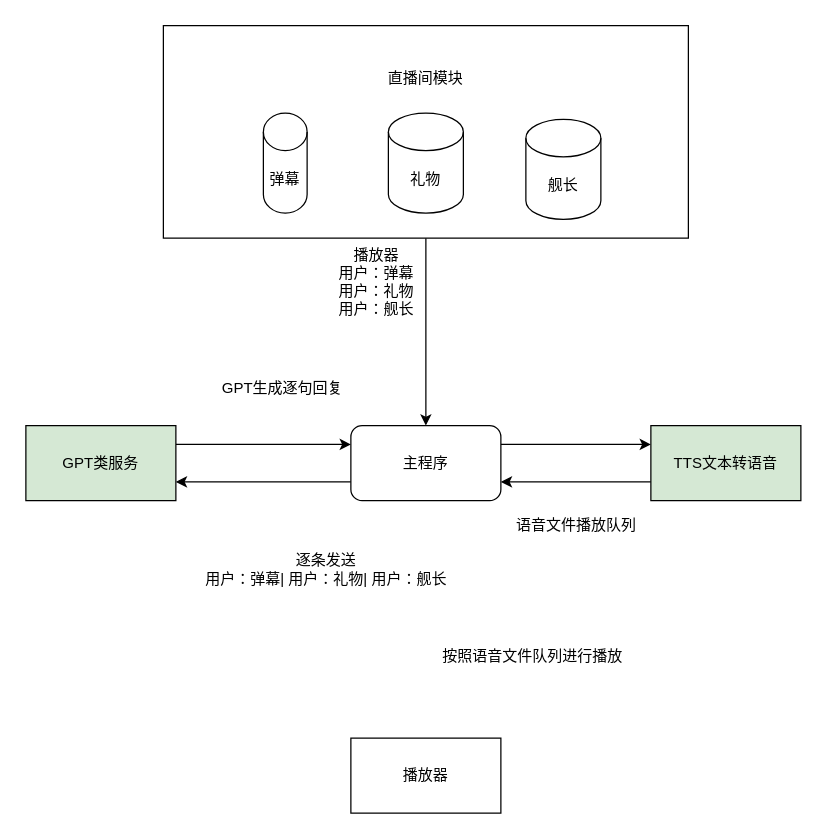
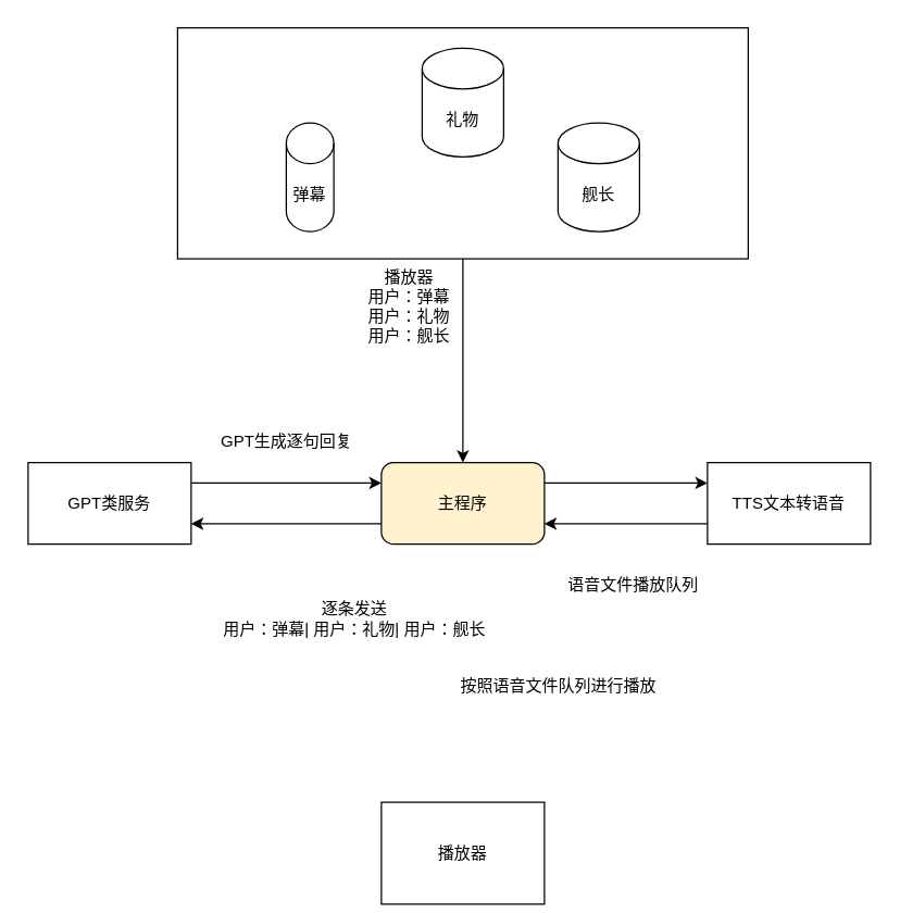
- <mxCell id="8" value="礼物" style="shape=cylinder3;whiteSpace=wrap;html=1;boundedLbl=1;backgroundOutline=1;size=15;" vertex="1" parent="1"><mxGeometry x="310" y="90" width="60" height="80" as="geometry" /></mxCell>
+ <mxCell id="8" value="礼物" style="shape=cylinder3;whiteSpace=wrap;html=1;boundedLbl=1;backgroundOutline=1;size=15;" vertex="1" parent="1"><mxGeometry x="310" y="35" width="60" height="80" as="geometry" /></mxCell>
- <mxCell id="9" value="舰长" style="shape=cylinder3;whiteSpace=wrap;html=1;boundedLbl=1;backgroundOutline=1;size=15;" vertex="1" parent="1"><mxGeometry x="420" y="95" width="60" height="80" as="geometry" /></mxCell>
+ <mxCell id="9" value="舰长" style="shape=cylinder3;whiteSpace=wrap;html=1;boundedLbl=1;backgroundOutline=1;size=15;" vertex="1" parent="1"><mxGeometry x="410" y="90" width="60" height="80" as="geometry" /></mxCell>
- <mxCell id="14" value="GPT生成逐句回复" style="text;html=1;align=center;verticalAlign=middle;resizable=0;points=[];autosize=1;strokeColor=none;fillColor=none;" vertex="1" parent="1"><mxGeometry x="165" y="295" width="120" height="30" as="geometry" /></mxCell>
+ <mxCell id="14" value="GPT生成逐句回复" style="text;html=1;align=center;verticalAlign=middle;resizable=0;points=[];autosize=1;strokeColor=none;fillColor=none;" vertex="1" parent="1"><mxGeometry x="150" y="310" width="120" height="30" as="geometry" /></mxCell>
- <mxCell id="12" value="GPT类服务" style="rounded=0;whiteSpace=wrap;html=1;fillColor=#d5e8d4;" vertex="1" parent="1"><mxGeometry x="20" y="340" width="120" height="60" as="geometry" /></mxCell>
+ <mxCell id="12" value="GPT类服务" style="rounded=0;whiteSpace=wrap;html=1;" vertex="1" parent="1"><mxGeometry x="20" y="340" width="120" height="60" as="geometry" /></mxCell>
- <mxCell id="6" value="主程序" style="rounded=1;whiteSpace=wrap;html=1;" vertex="1" parent="1"><mxGeometry x="280" y="340" width="120" height="60" as="geometry" /></mxCell>
+ <mxCell id="6" value="主程序" style="rounded=1;whiteSpace=wrap;html=1;fillColor=#fff2cc;" vertex="1" parent="1"><mxGeometry x="280" y="340" width="120" height="60" as="geometry" /></mxCell>
- <mxCell id="16" value="TTS文本转语音" style="rounded=0;whiteSpace=wrap;html=1;fillColor=#d5e8d4;" vertex="1" parent="1"><mxGeometry x="520" y="340" width="120" height="60" as="geometry" /></mxCell>
+ <mxCell id="16" value="TTS文本转语音" style="rounded=0;whiteSpace=wrap;html=1;" vertex="1" parent="1"><mxGeometry x="520" y="340" width="120" height="60" as="geometry" /></mxCell>
- <mxCell id="17" value="语音文件播放队列" style="text;html=1;align=center;verticalAlign=middle;resizable=0;points=[];autosize=1;strokeColor=none;fillColor=none;" vertex="1" parent="1"><mxGeometry x="400" y="405" width="120" height="30" as="geometry" /></mxCell>
+ <mxCell id="17" value="语音文件播放队列" style="text;html=1;align=center;verticalAlign=middle;resizable=0;points=[];autosize=1;strokeColor=none;fillColor=none;" vertex="1" parent="1"><mxGeometry x="405" y="415" width="120" height="30" as="geometry" /></mxCell>
- <mxCell id="19" value="按照语音文件队列进行播放" style="text;html=1;align=center;verticalAlign=middle;resizable=0;points=[];autosize=1;strokeColor=none;fillColor=none;flipV=1;" vertex="1" parent="1"><mxGeometry x="340" y="510" width="170" height="30" as="geometry" /></mxCell>
+ <mxCell id="19" value="按照语音文件队列进行播放" style="text;html=1;align=center;verticalAlign=middle;resizable=0;points=[];autosize=1;strokeColor=none;fillColor=none;flipV=1;" vertex="1" parent="1"><mxGeometry x="325" y="490" width="170" height="30" as="geometry" /></mxCell>
- <mxCell id="18" value="播放器" style="rounded=0;whiteSpace=wrap;html=1;" vertex="1" parent="1"><mxGeometry x="280" y="590" width="120" height="60" as="geometry" /></mxCell>
+ <mxCell id="18" value="播放器" style="rounded=0;whiteSpace=wrap;html=1;" vertex="1" parent="1"><mxGeometry x="280" y="590" width="120" height="75" as="geometry" /></mxCell>
